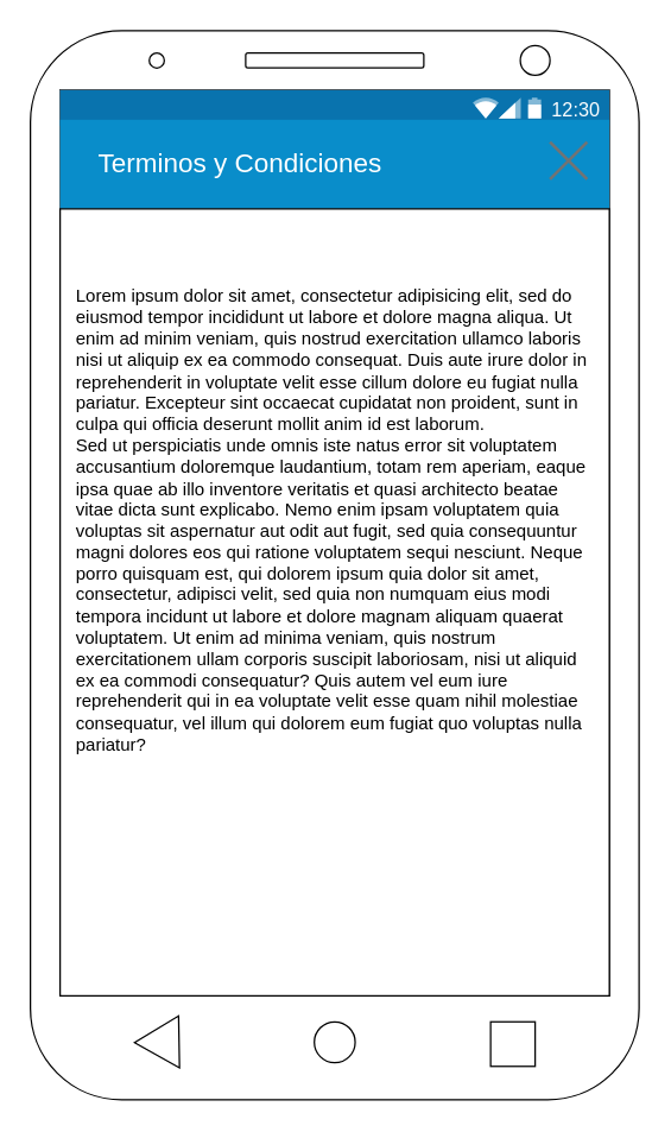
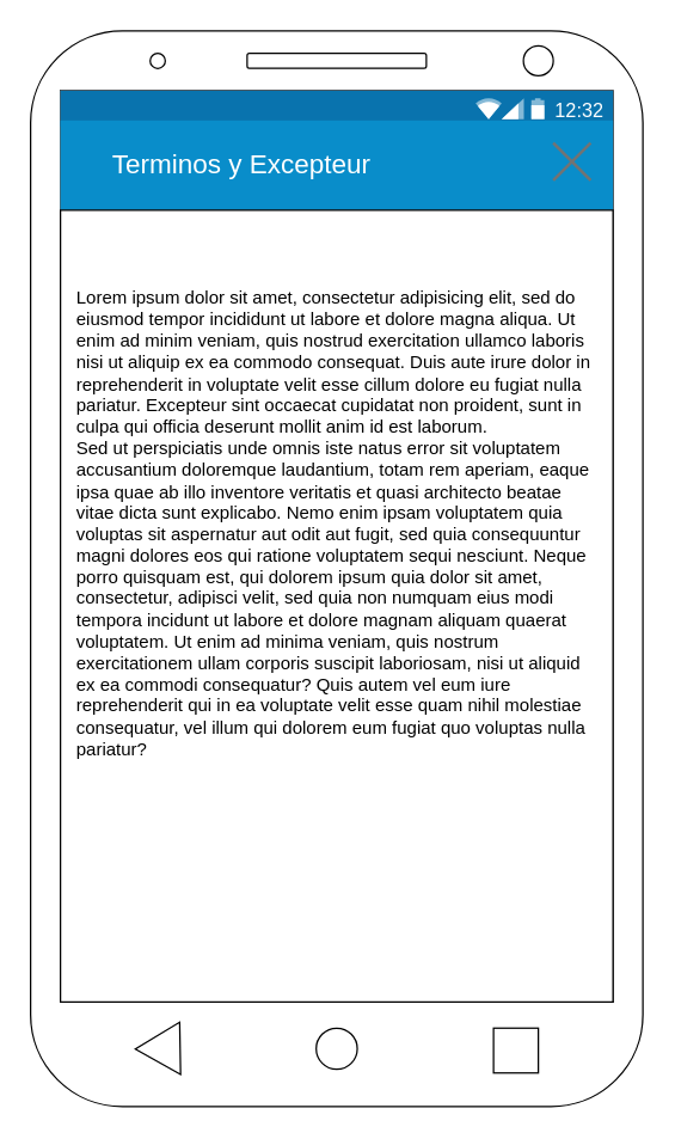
- <mxCell id="11" value="12:30" style="dashed=0;align=center;fontSize=12;shape=rect;align=right;fillColor=#0973AE;strokeColor=none;fontColor=#FFFFFF;spacingRight=4;spacingTop=1;fontStyle=0;fontSize=13;resizeWidth=1;" vertex="1" parent="1"><mxGeometry x="40" y="60" width="370" height="24" as="geometry" /></mxCell>
+ <mxCell id="11" value="12:32" style="dashed=0;align=center;fontSize=12;shape=rect;align=right;fillColor=#0973AE;strokeColor=none;fontColor=#FFFFFF;spacingRight=4;spacingTop=1;fontStyle=0;fontSize=13;resizeWidth=1;" vertex="1" parent="1"><mxGeometry x="40" y="60" width="370" height="24" as="geometry" /></mxCell>
- <mxCell id="15" value="&lt;font style=&quot;font-size: 18px&quot; color=&quot;#FFFFFF&quot;&gt;Terminos y Condiciones&lt;/font&gt;" style="text;html=1;strokeColor=none;fillColor=none;align=center;verticalAlign=middle;whiteSpace=wrap;rounded=0;" vertex="1" parent="1"><mxGeometry x="49" y="100" width="224.87" height="20" as="geometry" /></mxCell>
+ <mxCell id="15" value="&lt;font style=&quot;font-size: 18px&quot; color=&quot;#FFFFFF&quot;&gt;Terminos y Excepteur&lt;/font&gt;" style="text;html=1;strokeColor=none;fillColor=none;align=center;verticalAlign=middle;whiteSpace=wrap;rounded=0;" vertex="1" parent="1"><mxGeometry x="49" y="100" width="224.87" height="20" as="geometry" /></mxCell>
